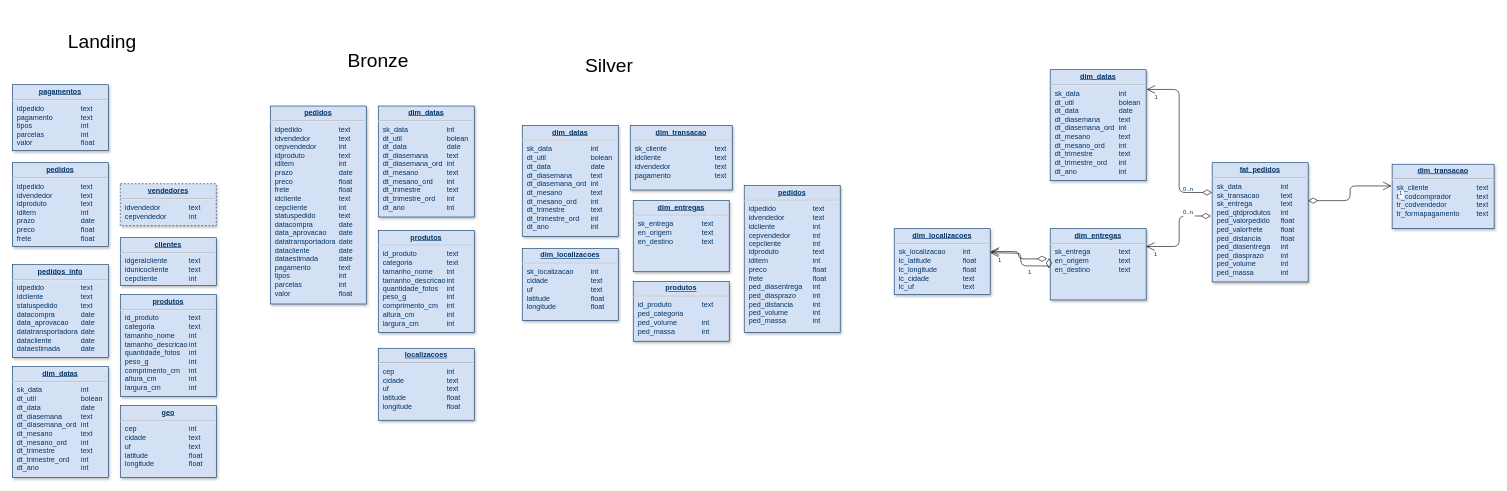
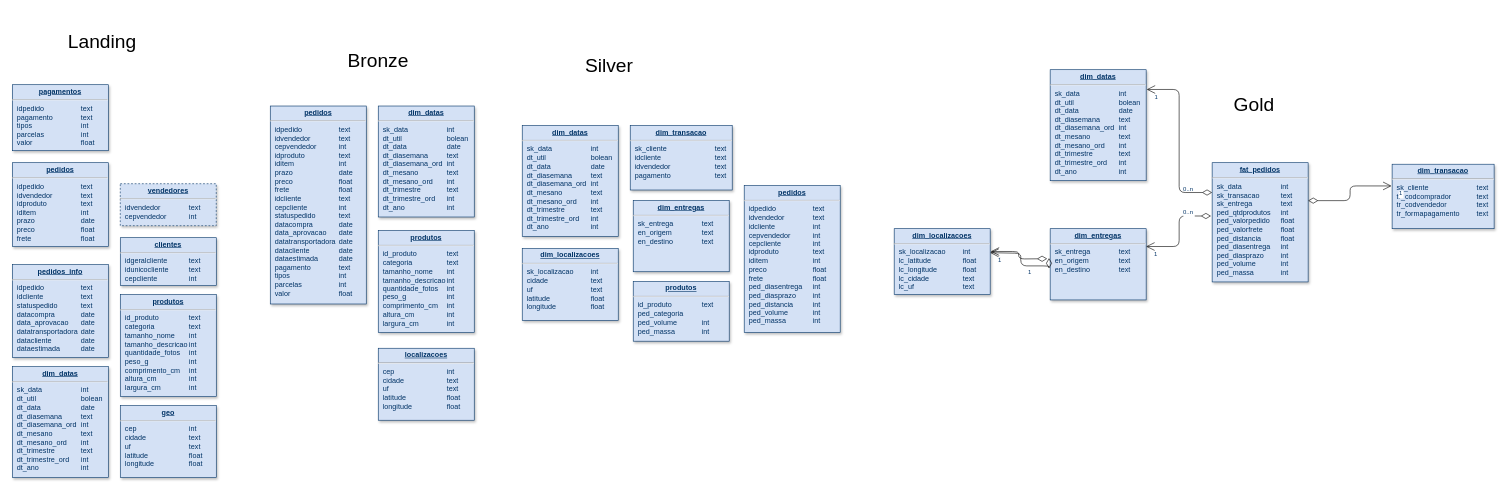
+ <mxCell id="27" value="&lt;font style=&quot;font-size: 32px;&quot;&gt;Gold&lt;/font&gt;" style="text;html=1;align=center;verticalAlign=middle;whiteSpace=wrap;rounded=0;fontSize=16;" vertex="1" parent="1"><mxGeometry x="2000" y="125.5" width="180" height="95" as="geometry" /></mxCell>
